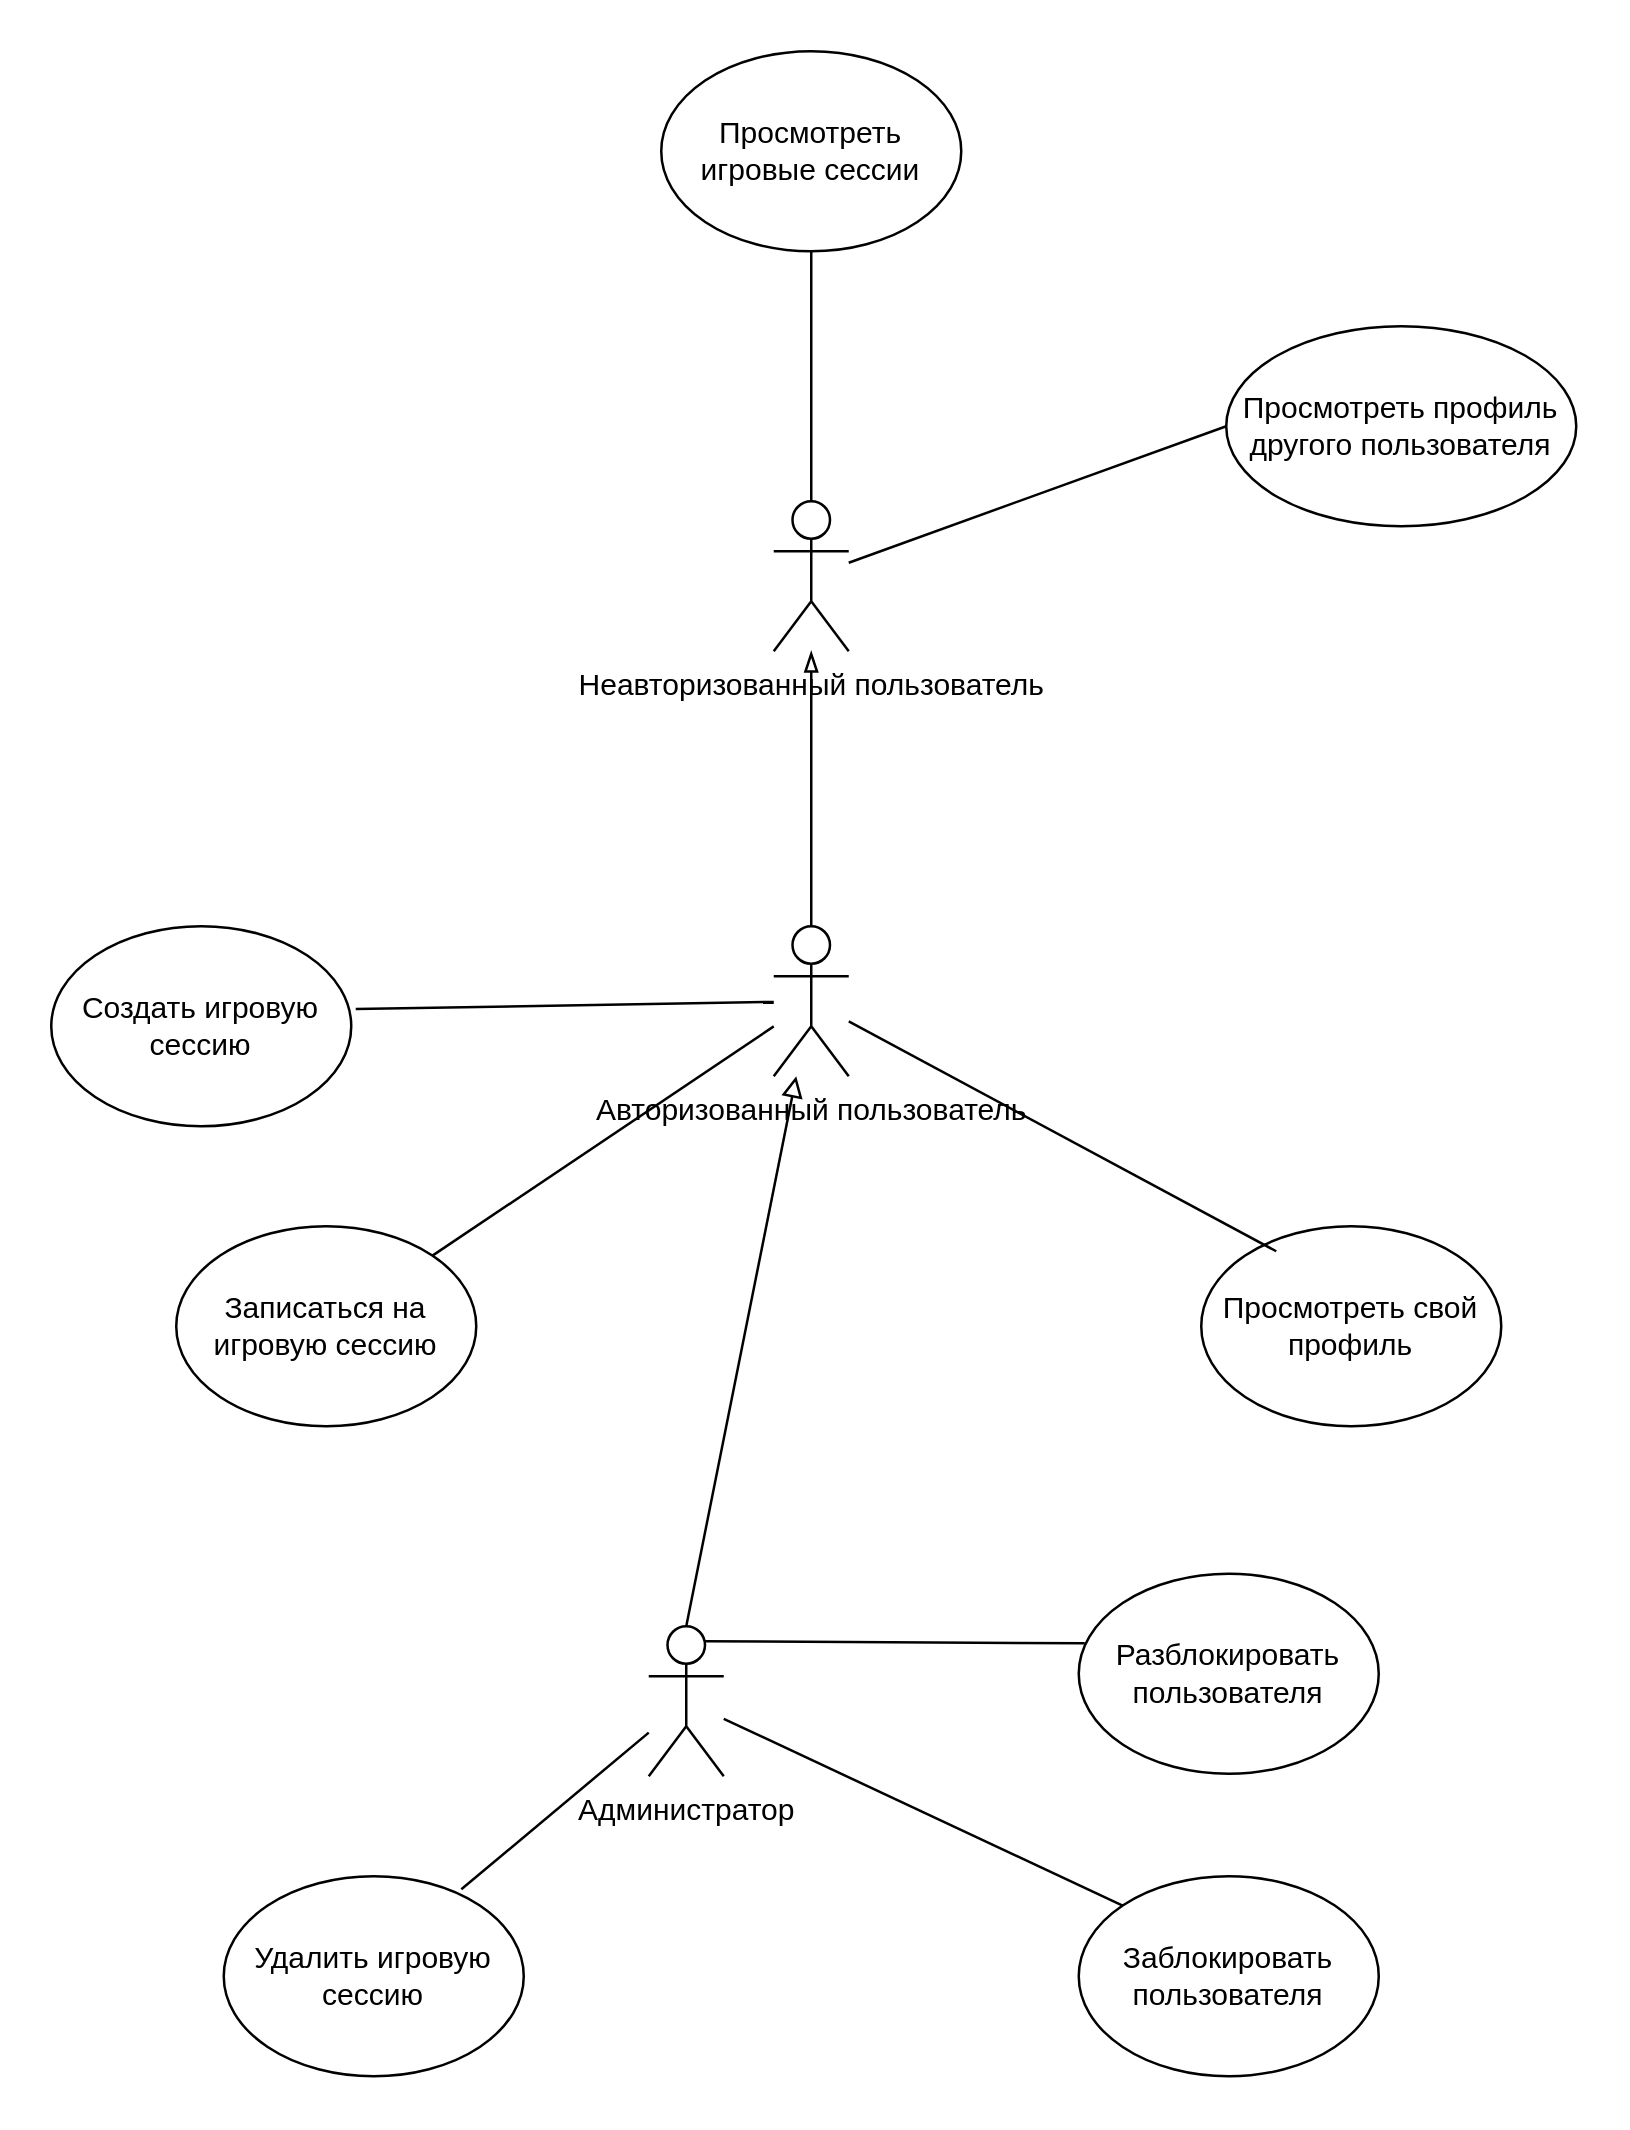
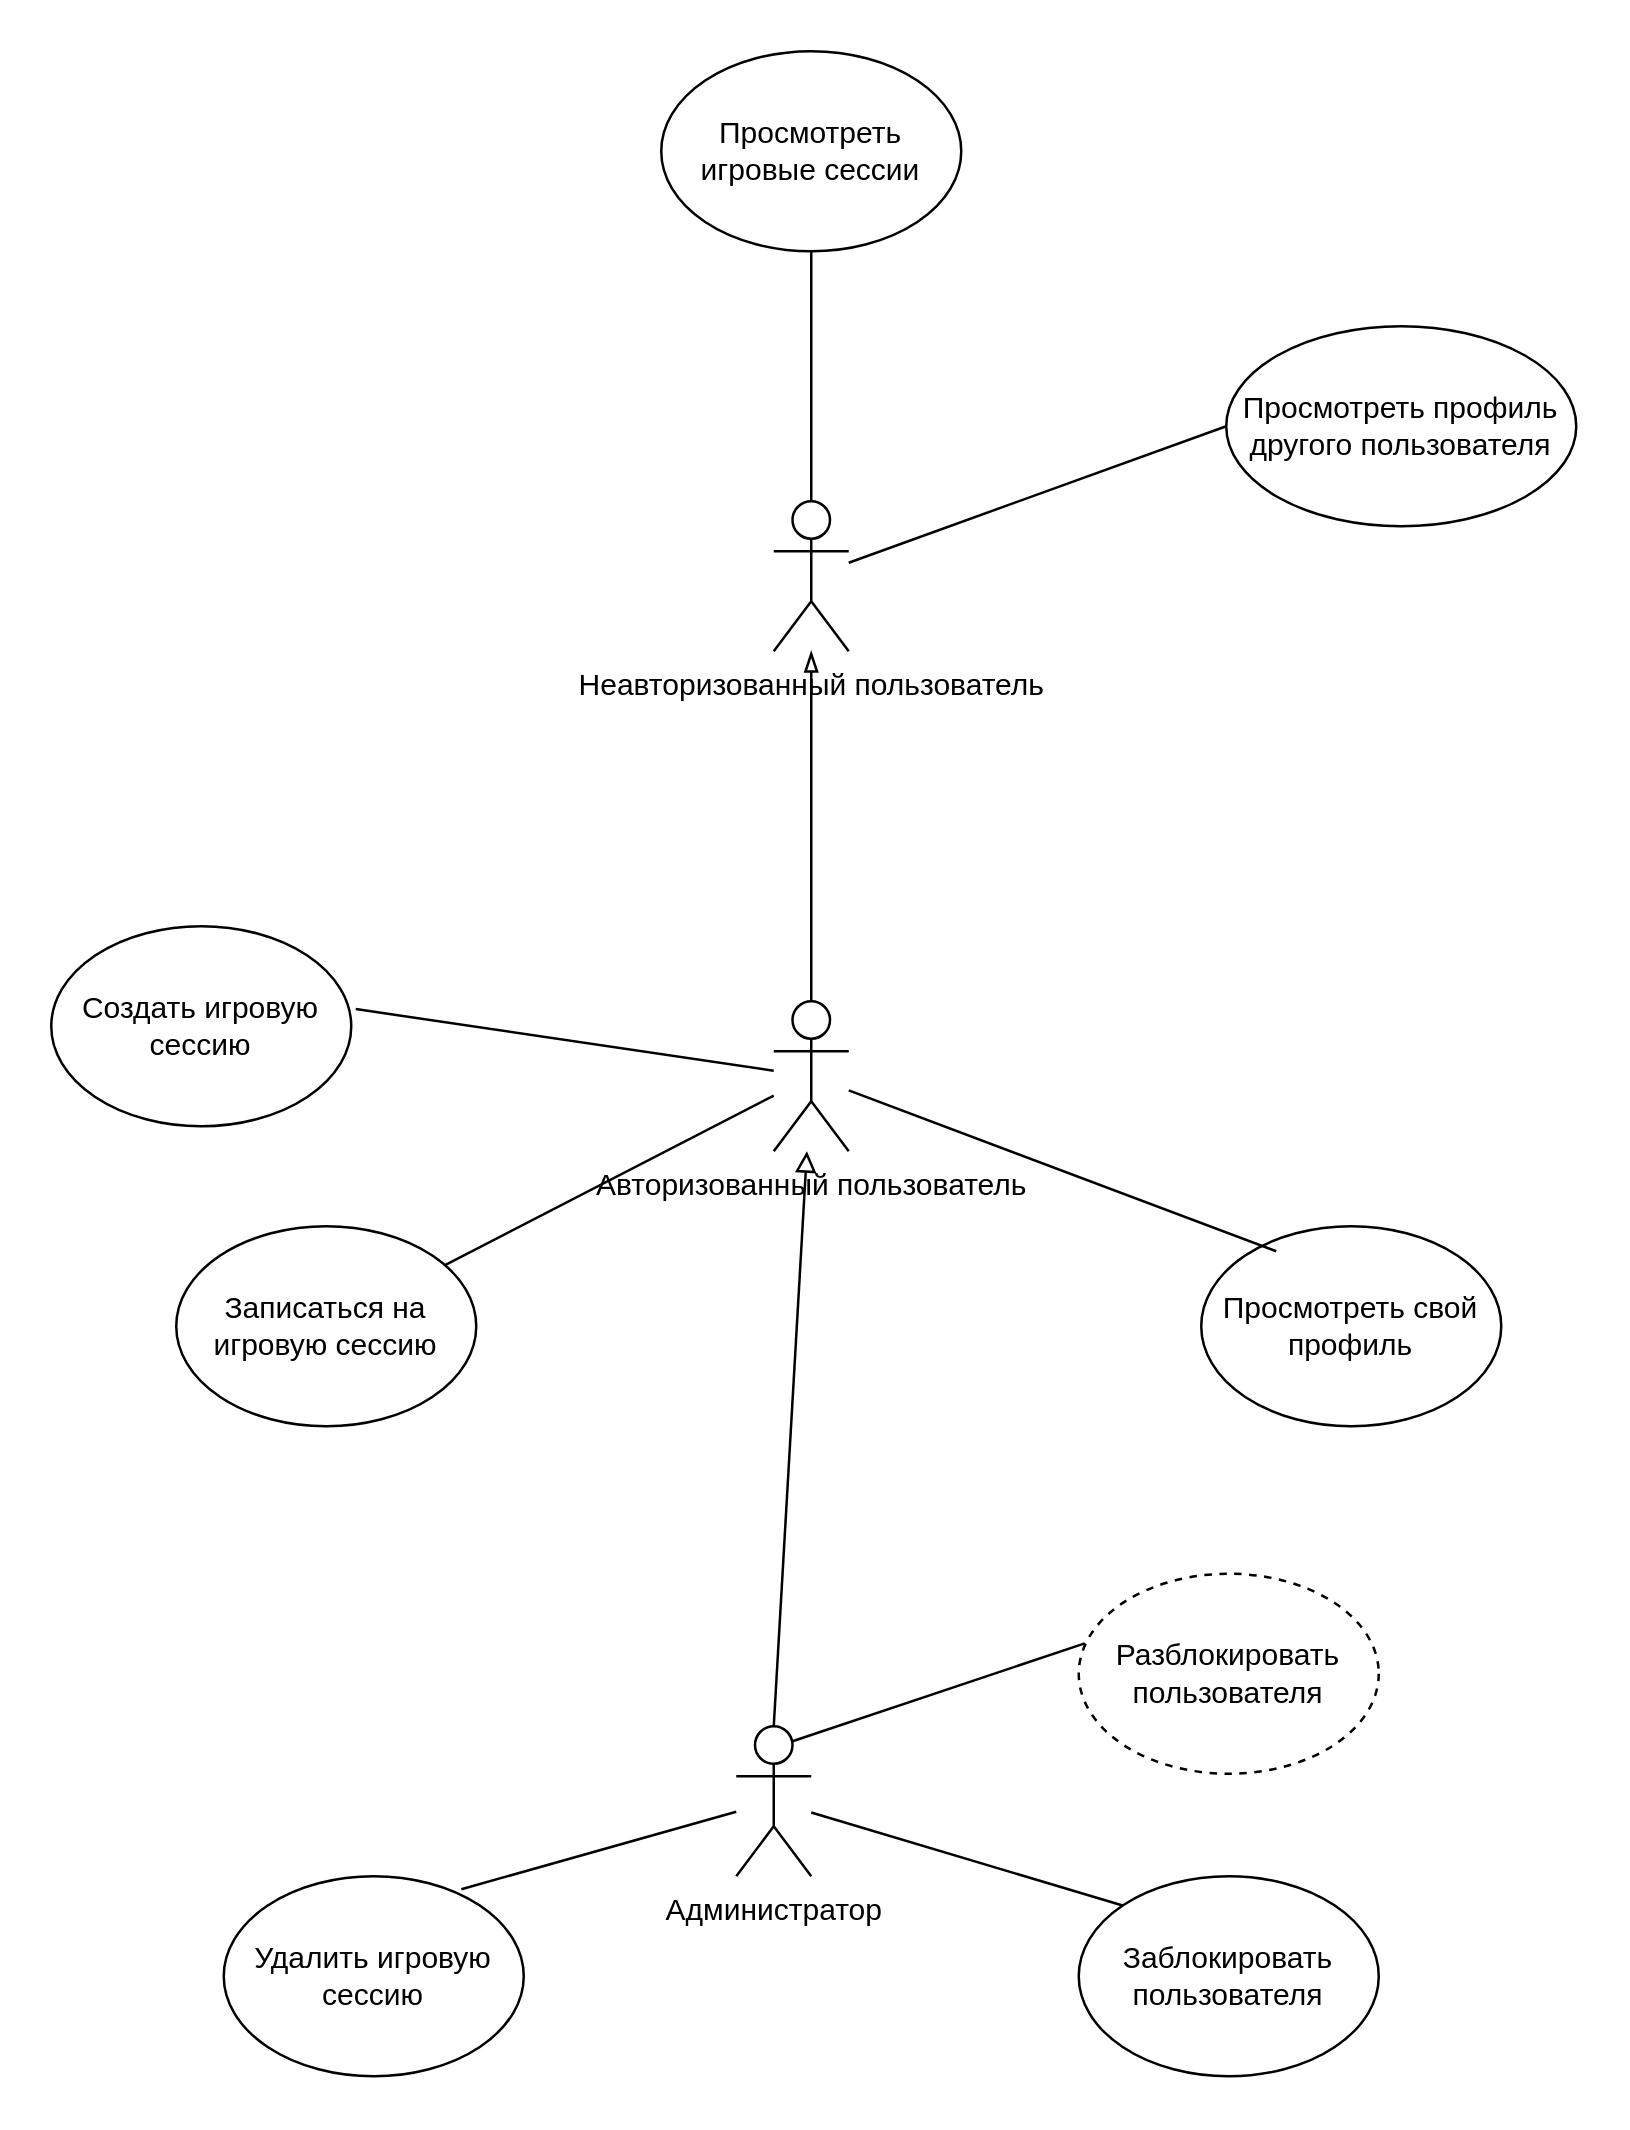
- <mxCell id="7" value="Авторизованный пользователь" style="shape=umlActor;verticalLabelPosition=bottom;verticalAlign=top;html=1;outlineConnect=0;" vertex="1" parent="1"><mxGeometry x="309" y="370" width="30" height="60" as="geometry" /></mxCell>
+ <mxCell id="7" value="Авторизованный пользователь" style="shape=umlActor;verticalLabelPosition=bottom;verticalAlign=top;html=1;outlineConnect=0;" vertex="1" parent="1"><mxGeometry x="309" y="400" width="30" height="60" as="geometry" /></mxCell>
- <mxCell id="21" value="Разблокировать пользователя" style="ellipse;whiteSpace=wrap;html=1;" vertex="1" parent="1"><mxGeometry x="431" y="629" width="120" height="80" as="geometry" /></mxCell>
+ <mxCell id="21" value="Разблокировать пользователя" style="ellipse;whiteSpace=wrap;html=1;dashed=1;" vertex="1" parent="1"><mxGeometry x="431" y="629" width="120" height="80" as="geometry" /></mxCell>
- <mxCell id="15" value="Администратор" style="shape=umlActor;verticalLabelPosition=bottom;verticalAlign=top;html=1;outlineConnect=0;" vertex="1" parent="1"><mxGeometry x="259" y="650" width="30" height="60" as="geometry" /></mxCell>
+ <mxCell id="15" value="Администратор" style="shape=umlActor;verticalLabelPosition=bottom;verticalAlign=top;html=1;outlineConnect=0;" vertex="1" parent="1"><mxGeometry x="294" y="690" width="30" height="60" as="geometry" /></mxCell>
